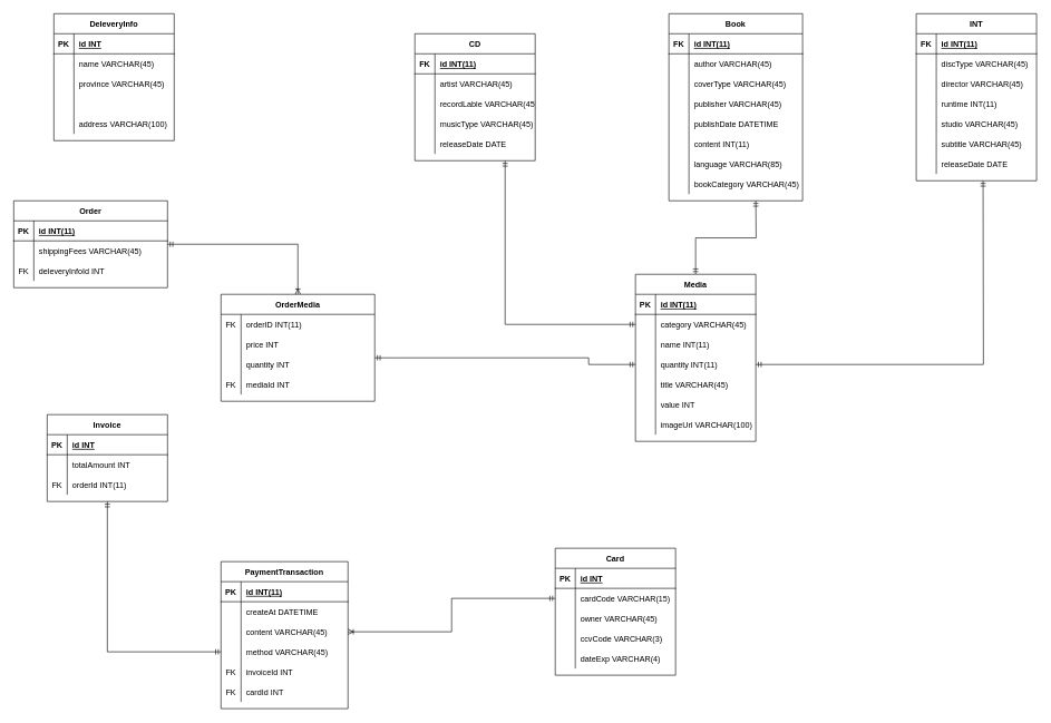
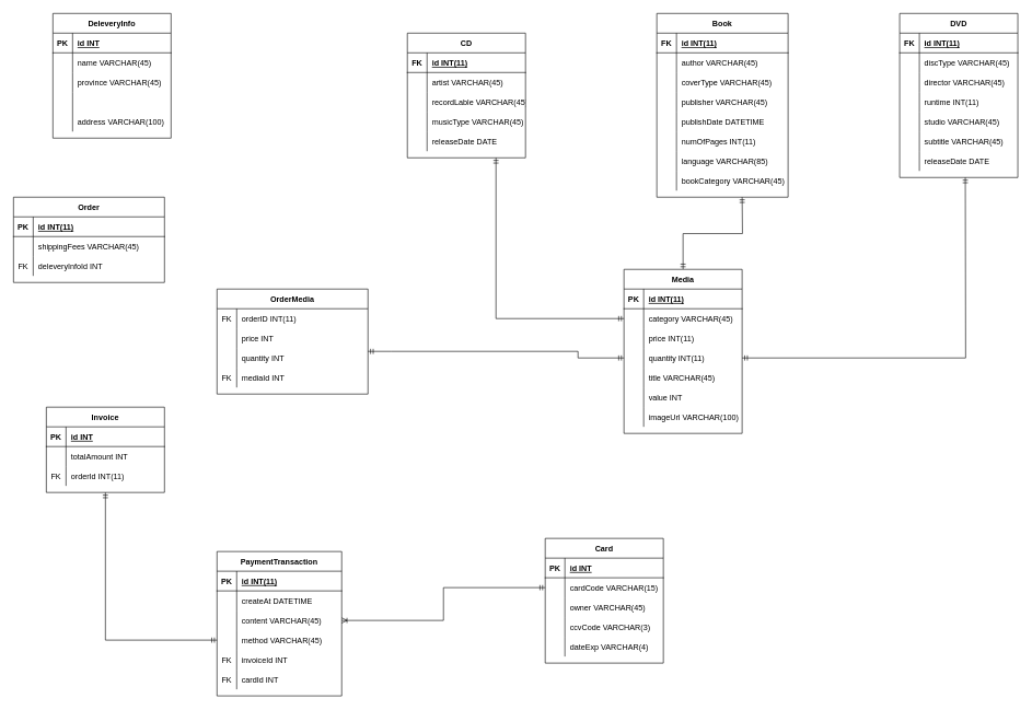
- <mxCell id="58" value="INT" style="shape=table;startSize=30;container=1;collapsible=1;childLayout=tableLayout;fixedRows=1;rowLines=0;fontStyle=1;align=center;resizeLast=1;" vertex="1" parent="1"><mxGeometry x="1370" y="20" width="180" height="250" as="geometry" /></mxCell>
+ <mxCell id="58" value="DVD" style="shape=table;startSize=30;container=1;collapsible=1;childLayout=tableLayout;fixedRows=1;rowLines=0;fontStyle=1;align=center;resizeLast=1;" vertex="1" parent="1"><mxGeometry x="1370" y="20" width="180" height="250" as="geometry" /></mxCell>
- <mxCell id="51" value="content INT(11)" style="shape=partialRectangle;connectable=0;fillColor=none;top=0;left=0;bottom=0;right=0;align=left;spacingLeft=6;overflow=hidden;" vertex="1" parent="49"><mxGeometry x="30" width="170" height="30" as="geometry" /></mxCell>
+ <mxCell id="51" value="numOfPages INT(11)" style="shape=partialRectangle;connectable=0;fillColor=none;top=0;left=0;bottom=0;right=0;align=left;spacingLeft=6;overflow=hidden;" vertex="1" parent="49"><mxGeometry x="30" width="170" height="30" as="geometry" /></mxCell>
- <mxCell id="149" style="edgeStyle=orthogonalEdgeStyle;rounded=0;orthogonalLoop=1;jettySize=auto;html=1;startArrow=ERmandOne;startFill=0;endArrow=ERoneToMany;endFill=0;" edge="1" parent="1" source="150" target="160"><mxGeometry relative="1" as="geometry" /></mxCell>
- <mxCell id="90" value="name INT(11)" style="shape=partialRectangle;connectable=0;fillColor=none;top=0;left=0;bottom=0;right=0;align=left;spacingLeft=6;overflow=hidden;" vertex="1" parent="88"><mxGeometry x="30" width="150" height="30" as="geometry" /></mxCell>
+ <mxCell id="90" value="price INT(11)" style="shape=partialRectangle;connectable=0;fillColor=none;top=0;left=0;bottom=0;right=0;align=left;spacingLeft=6;overflow=hidden;" vertex="1" parent="88"><mxGeometry x="30" width="150" height="30" as="geometry" /></mxCell>
